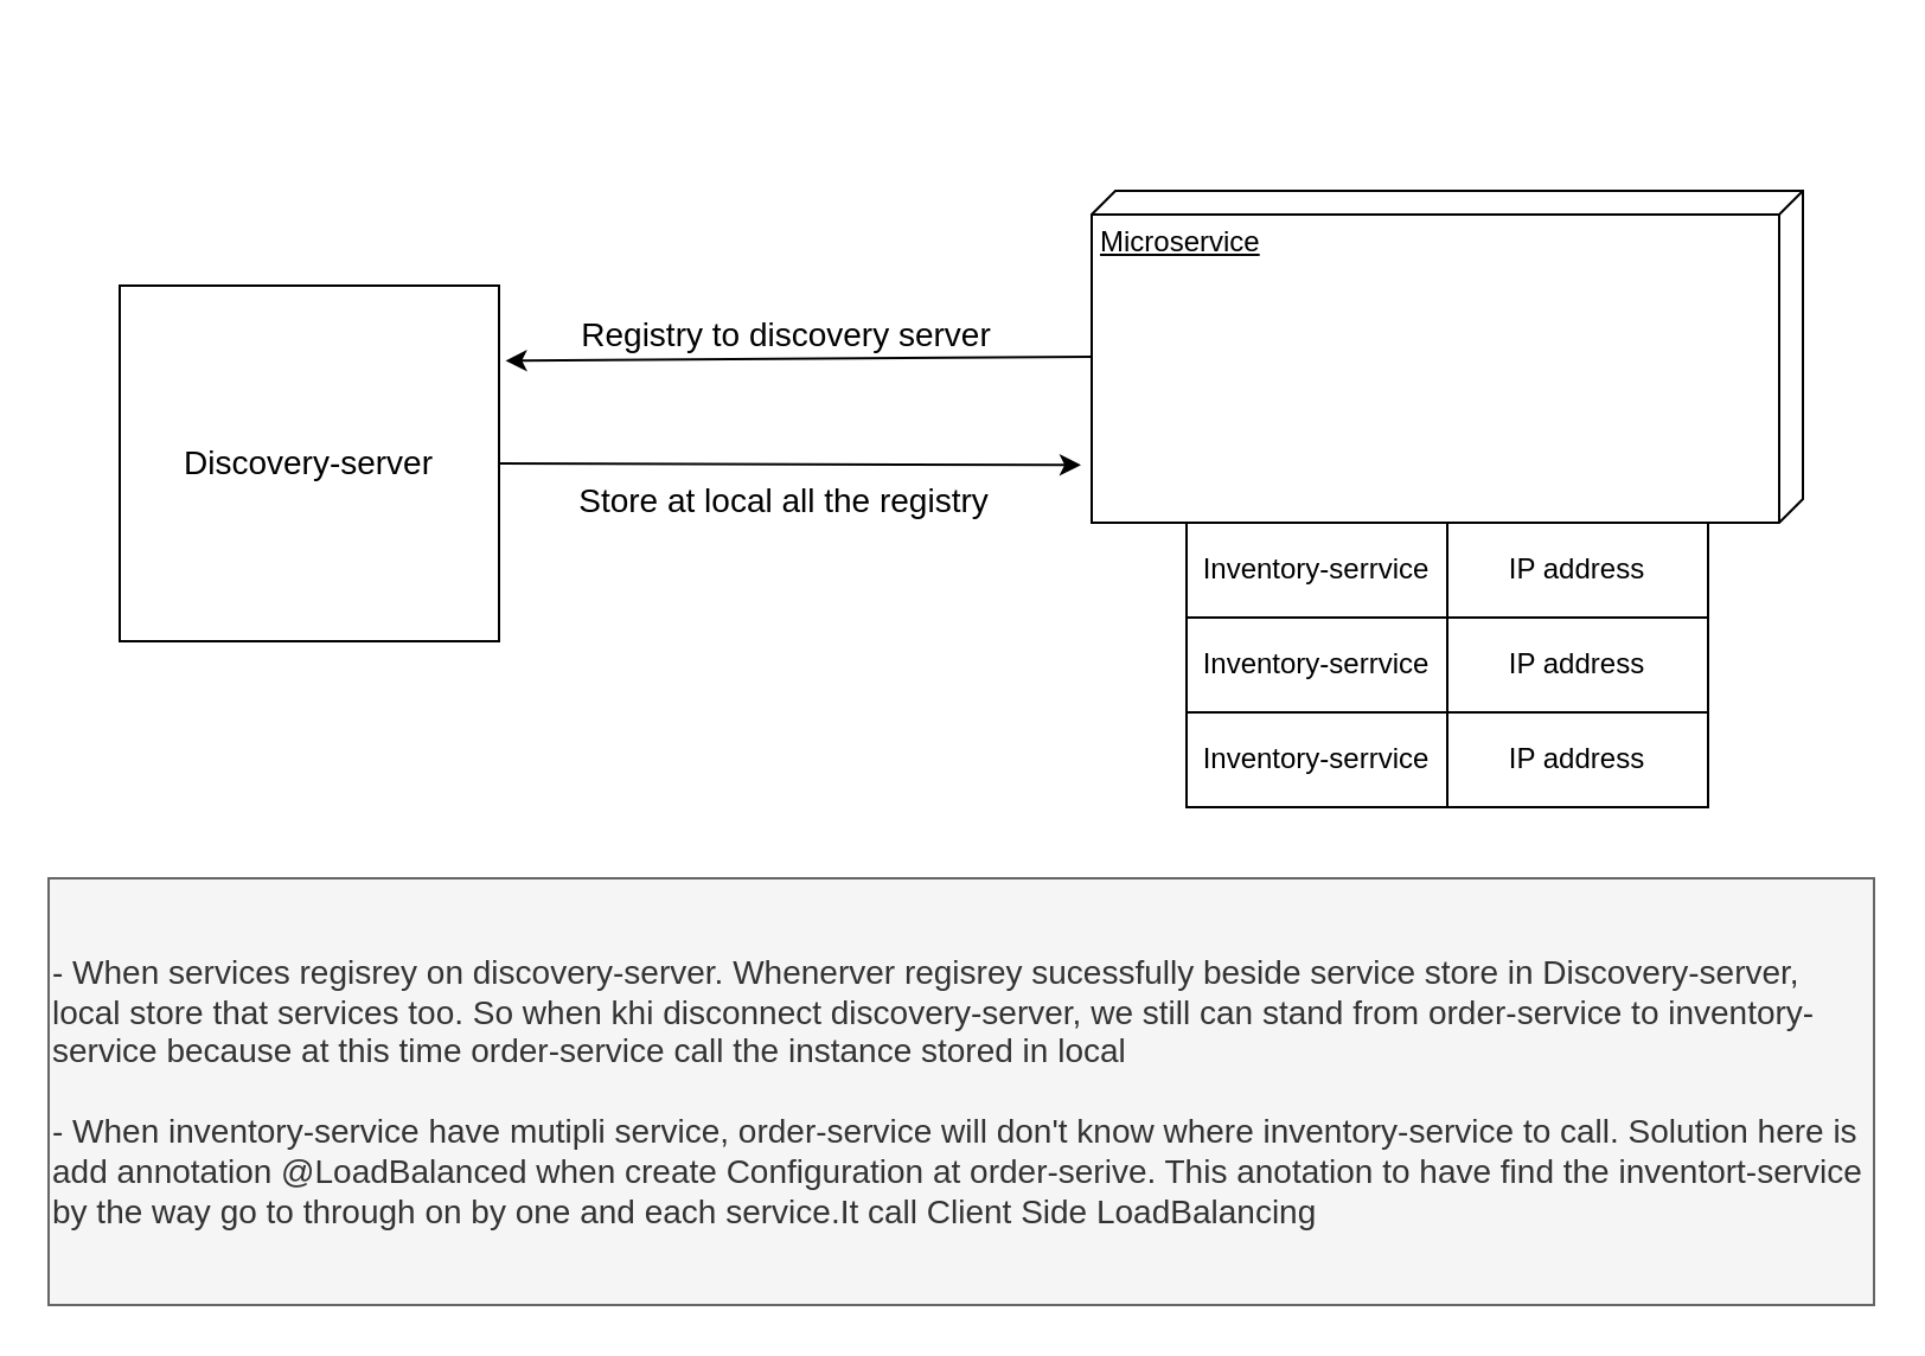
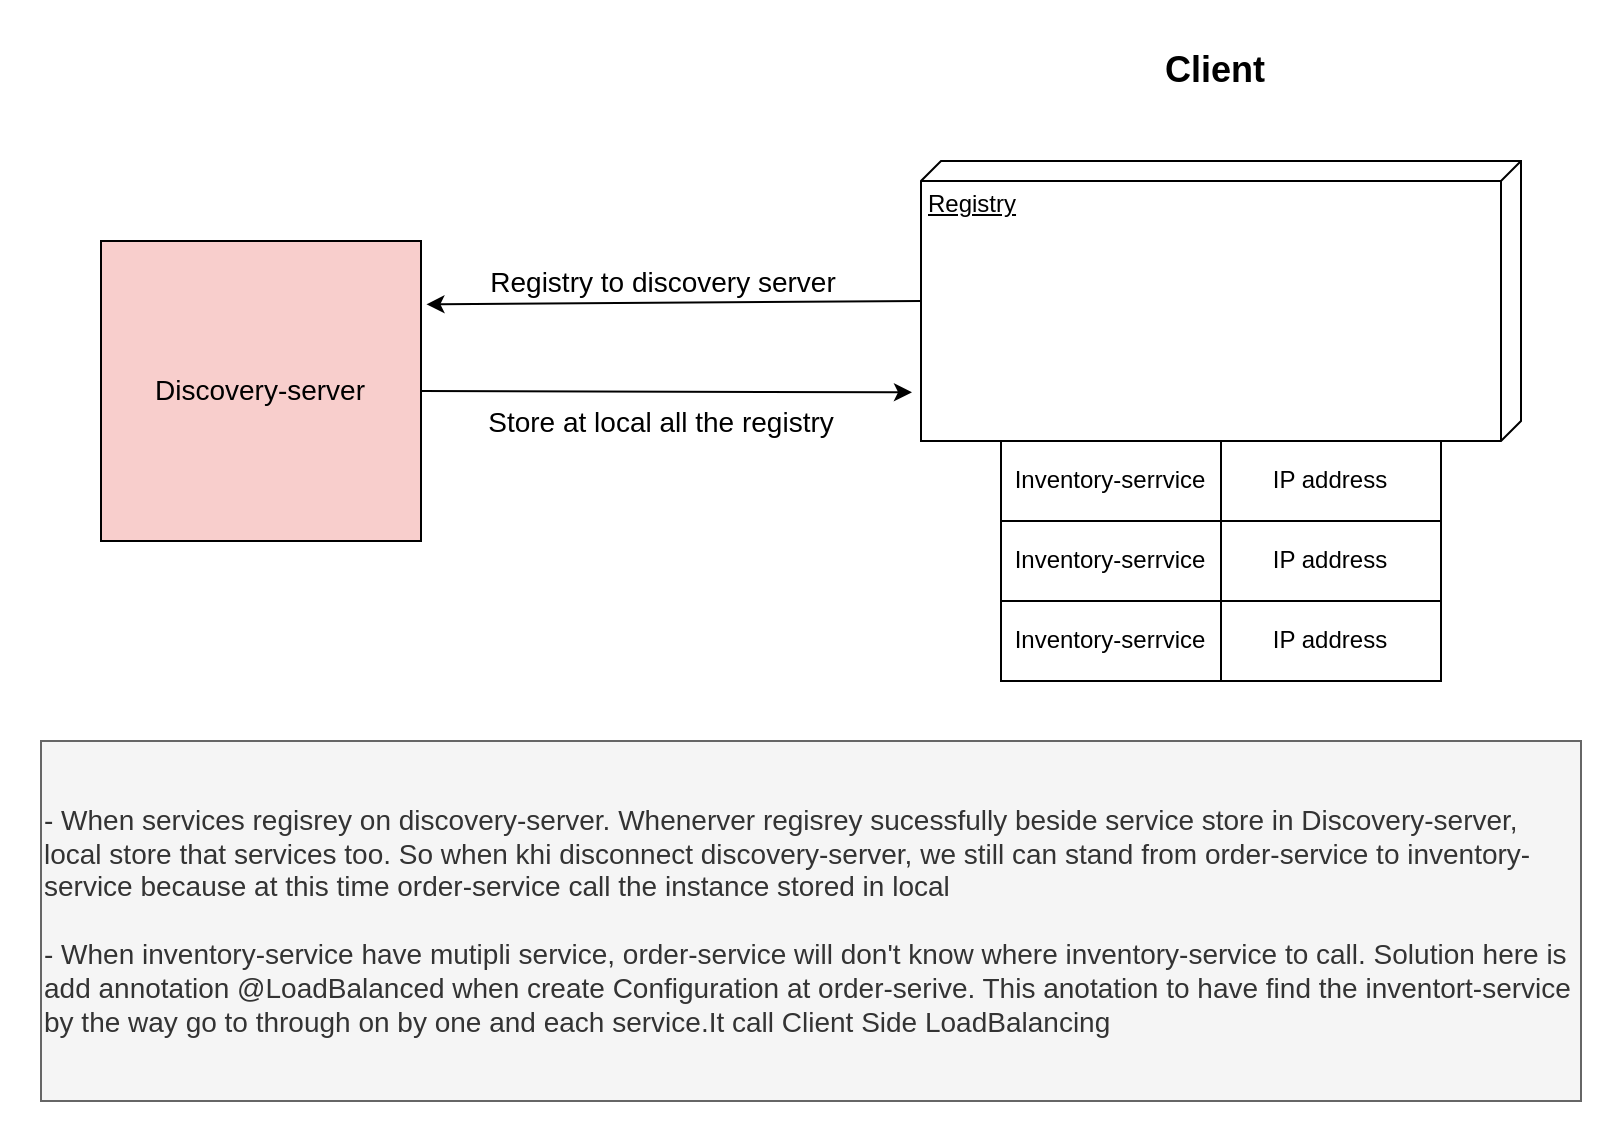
+ <mxCell id="10" value="&lt;b&gt;&lt;font style=&quot;font-size: 18px;&quot;&gt;Client&amp;nbsp;&lt;/font&gt;&lt;/b&gt;" style="text;html=1;strokeColor=none;fillColor=none;align=center;verticalAlign=middle;whiteSpace=wrap;rounded=0;" vertex="1" parent="1"><mxGeometry x="580" y="20" width="60" height="30" as="geometry" /></mxCell>
- <mxCell id="3" value="Microservice" style="verticalAlign=top;align=left;spacingTop=8;spacingLeft=2;spacingRight=12;shape=cube;size=10;direction=south;fontStyle=4;html=1;whiteSpace=wrap;" vertex="1" parent="1"><mxGeometry x="460" y="80" width="300" height="140" as="geometry" /></mxCell>
+ <mxCell id="3" value="Registry" style="verticalAlign=top;align=left;spacingTop=8;spacingLeft=2;spacingRight=12;shape=cube;size=10;direction=south;fontStyle=4;html=1;whiteSpace=wrap;" vertex="1" parent="1"><mxGeometry x="460" y="80" width="300" height="140" as="geometry" /></mxCell>
- <mxCell id="2" value="&lt;font style=&quot;font-size: 14px;&quot;&gt;Discovery-server&lt;/font&gt;" style="rounded=0;whiteSpace=wrap;html=1;" vertex="1" parent="1"><mxGeometry x="50" y="120" width="160" height="150" as="geometry" /></mxCell>
+ <mxCell id="2" value="&lt;font style=&quot;font-size: 14px;&quot;&gt;Discovery-server&lt;/font&gt;" style="rounded=0;whiteSpace=wrap;html=1;fillColor=#f8cecc;" vertex="1" parent="1"><mxGeometry x="50" y="120" width="160" height="150" as="geometry" /></mxCell>
